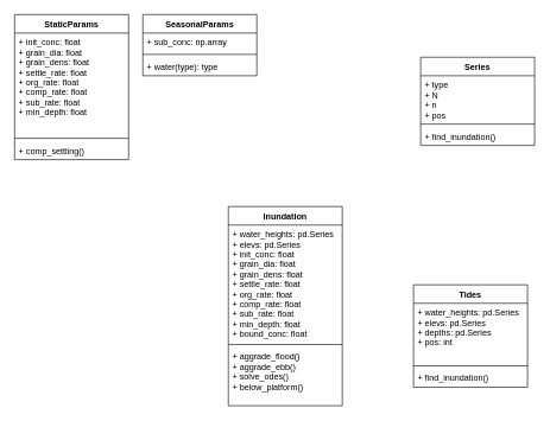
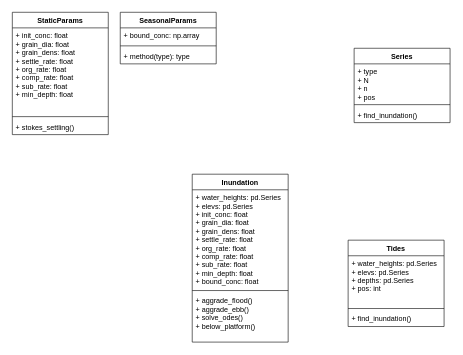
- <mxCell id="15" value="+ sub_conc: np.array" style="text;strokeColor=none;fillColor=none;align=left;verticalAlign=top;spacingLeft=4;spacingRight=4;overflow=hidden;rotatable=0;points=[[0,0.5],[1,0.5]];portConstraint=eastwest;" vertex="1" parent="14"><mxGeometry y="26" width="160" height="26" as="geometry" /></mxCell>
+ <mxCell id="15" value="+ bound_conc: np.array" style="text;strokeColor=none;fillColor=none;align=left;verticalAlign=top;spacingLeft=4;spacingRight=4;overflow=hidden;rotatable=0;points=[[0,0.5],[1,0.5]];portConstraint=eastwest;" vertex="1" parent="14"><mxGeometry y="26" width="160" height="26" as="geometry" /></mxCell>
- <mxCell id="17" value="+ water(type): type" style="text;strokeColor=none;fillColor=none;align=left;verticalAlign=top;spacingLeft=4;spacingRight=4;overflow=hidden;rotatable=0;points=[[0,0.5],[1,0.5]];portConstraint=eastwest;" vertex="1" parent="14"><mxGeometry y="60" width="160" height="26" as="geometry" /></mxCell>
+ <mxCell id="17" value="+ method(type): type" style="text;strokeColor=none;fillColor=none;align=left;verticalAlign=top;spacingLeft=4;spacingRight=4;overflow=hidden;rotatable=0;points=[[0,0.5],[1,0.5]];portConstraint=eastwest;" vertex="1" parent="14"><mxGeometry y="60" width="160" height="26" as="geometry" /></mxCell>
- <mxCell id="13" value="+ comp_settling()" style="text;strokeColor=none;fillColor=none;align=left;verticalAlign=top;spacingLeft=4;spacingRight=4;overflow=hidden;rotatable=0;points=[[0,0.5],[1,0.5]];portConstraint=eastwest;" vertex="1" parent="10"><mxGeometry y="178" width="160" height="26" as="geometry" /></mxCell>
+ <mxCell id="13" value="+ stokes_settling()" style="text;strokeColor=none;fillColor=none;align=left;verticalAlign=top;spacingLeft=4;spacingRight=4;overflow=hidden;rotatable=0;points=[[0,0.5],[1,0.5]];portConstraint=eastwest;" vertex="1" parent="10"><mxGeometry y="178" width="160" height="26" as="geometry" /></mxCell>
